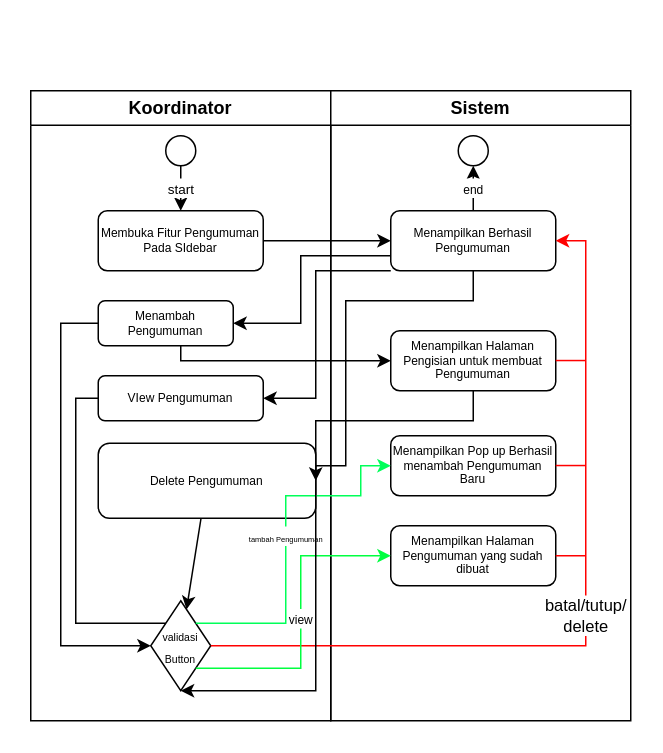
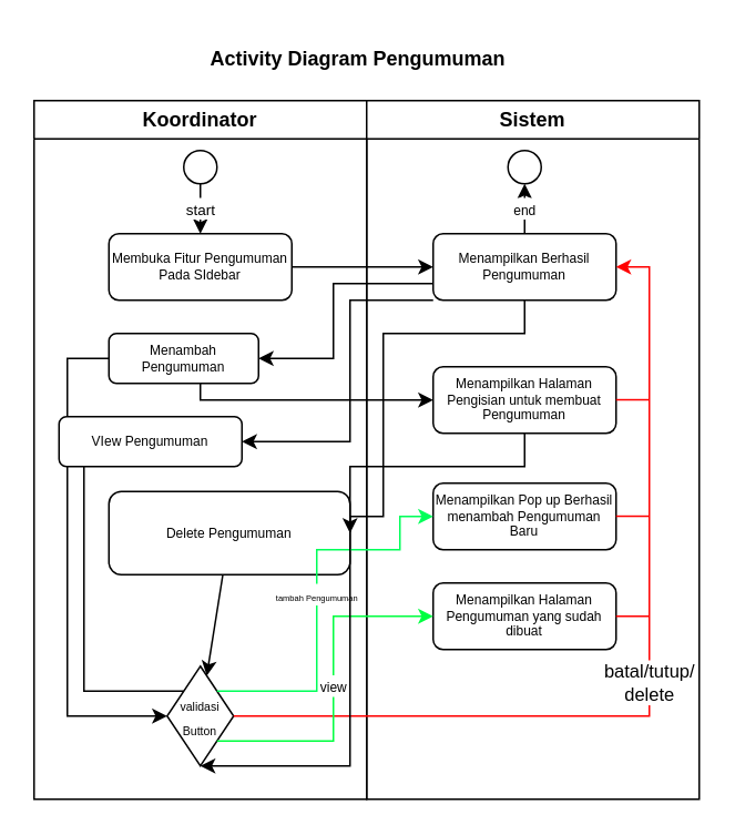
+ <mxCell id="24" value="&lt;b&gt;Activity Diagram Pengumuman&lt;/b&gt;" style="text;html=1;align=center;verticalAlign=middle;whiteSpace=wrap;rounded=0;" parent="1" vertex="1"><mxGeometry x="110" y="20" width="210" height="30" as="geometry" /></mxCell>
- <mxCell id="9" value="VIew Pengumuman" style="rounded=1;whiteSpace=wrap;html=1;fontSize=8;" parent="2" vertex="1"><mxGeometry x="45" y="190" width="110" height="30" as="geometry" /></mxCell>
+ <mxCell id="9" value="VIew Pengumuman" style="rounded=1;whiteSpace=wrap;html=1;fontSize=8;" parent="2" vertex="1"><mxGeometry x="15" y="190" width="110" height="30" as="geometry" /></mxCell>
